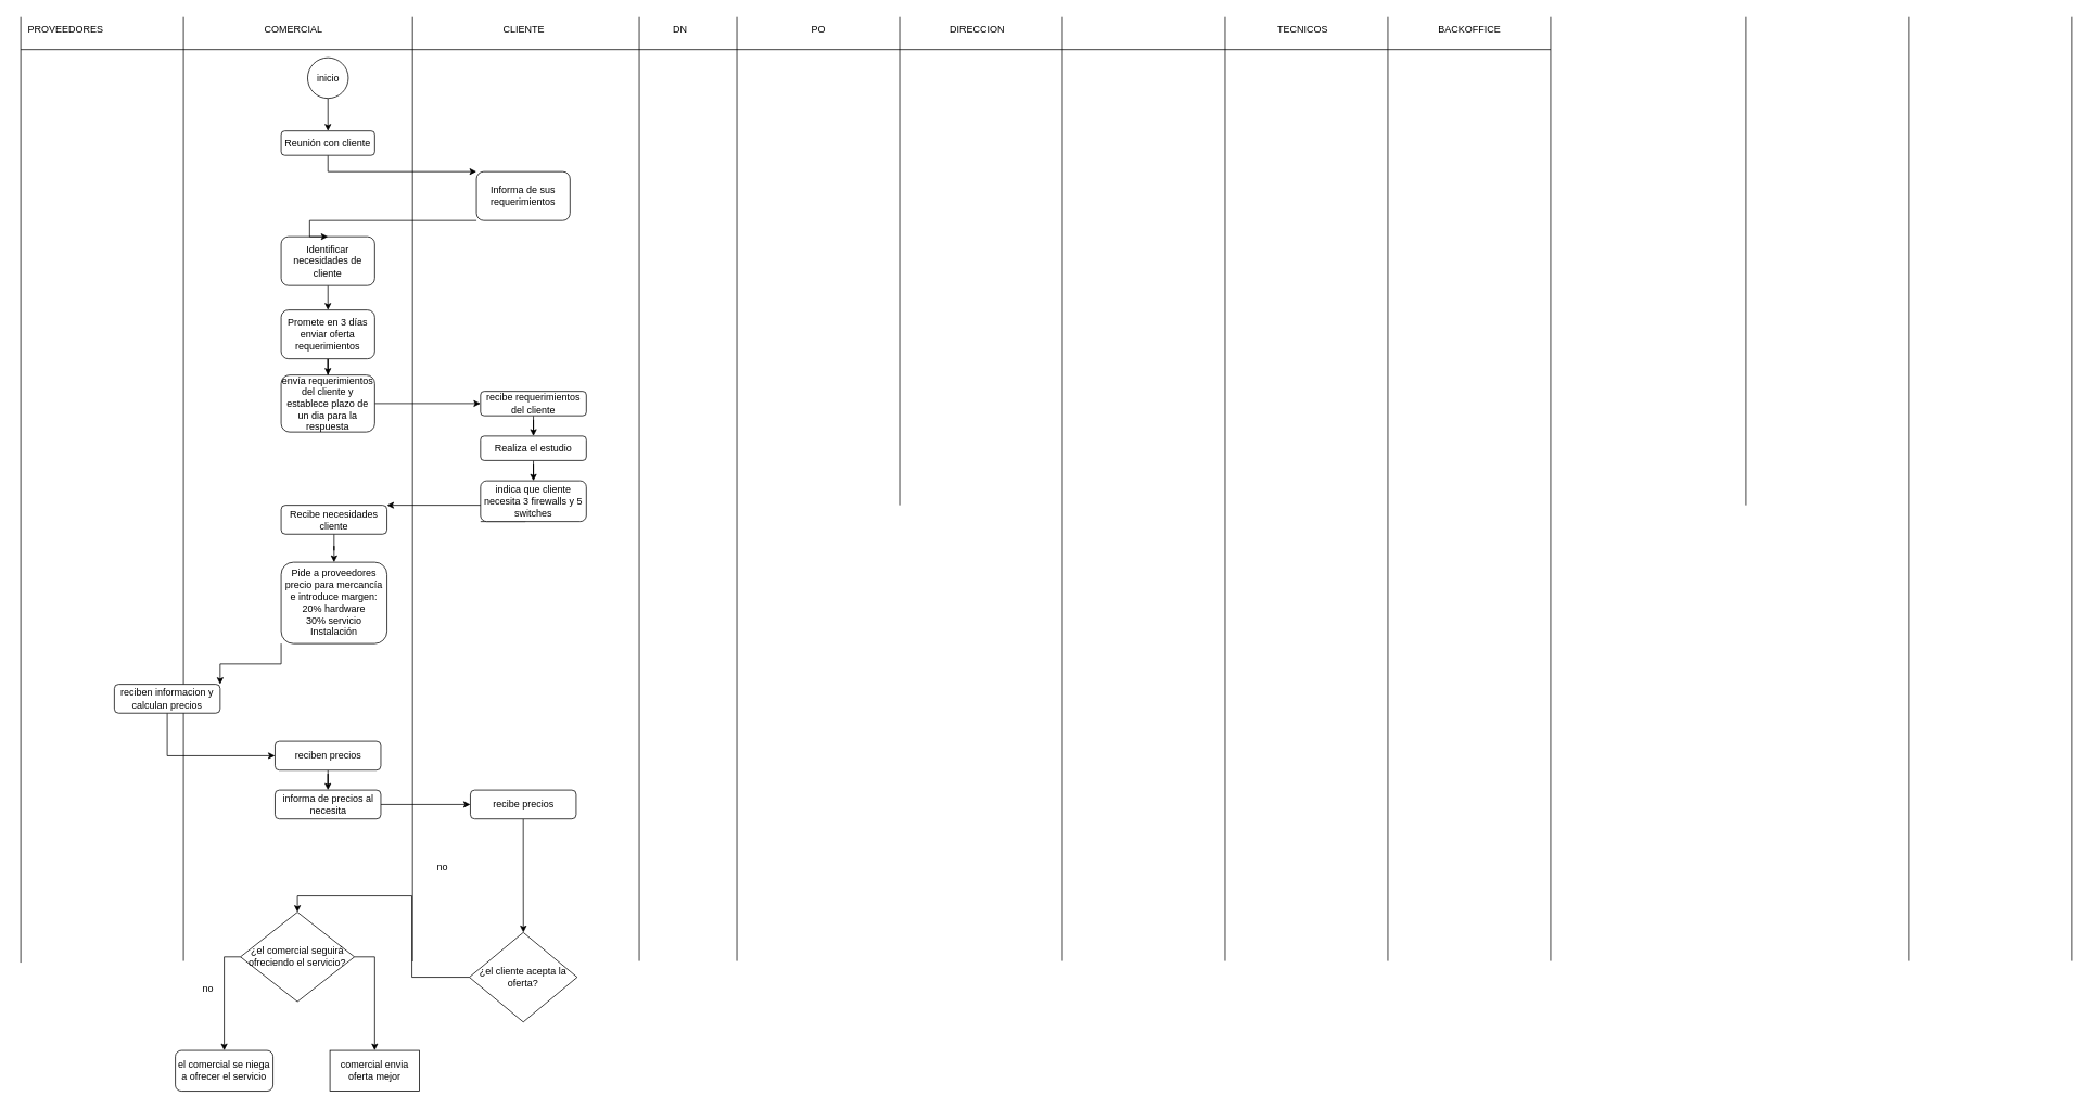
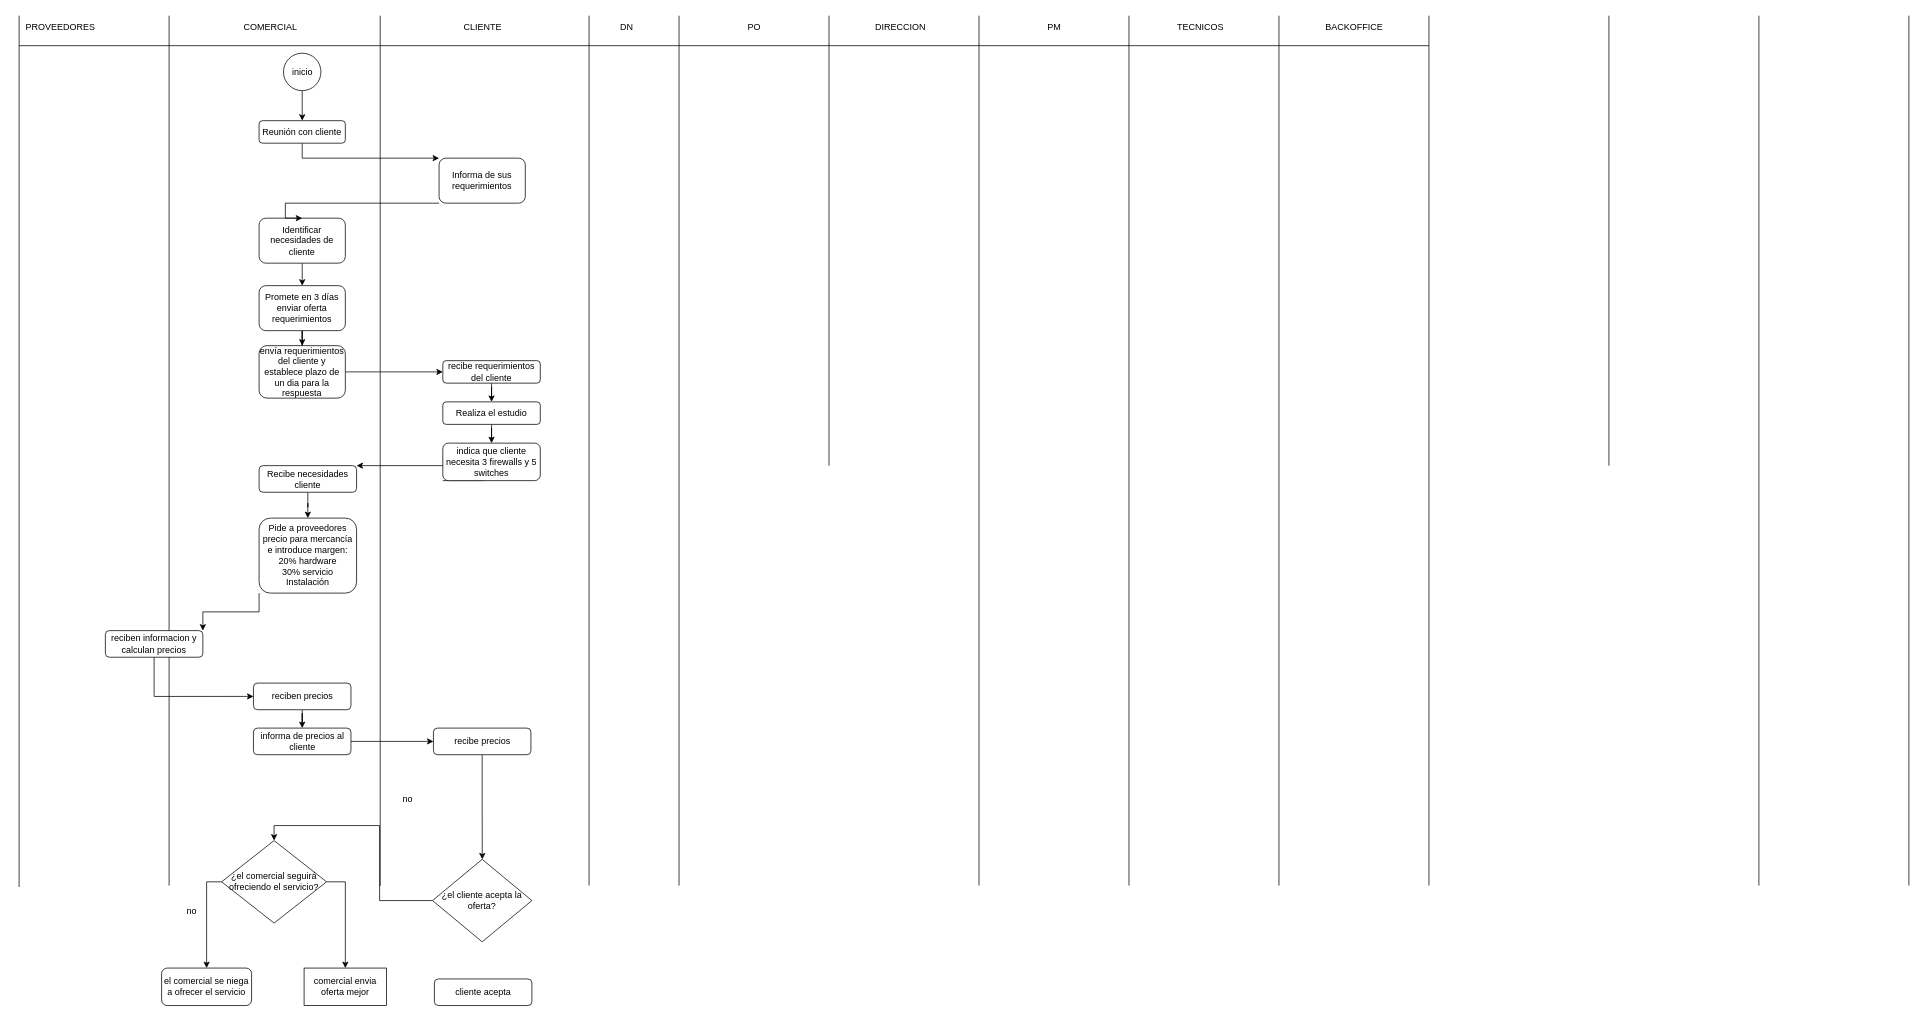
+ <mxCell id="19" value="PM" style="text;html=1;align=center;verticalAlign=middle;resizable=0;points=[];autosize=1;strokeColor=none;fillColor=none;" vertex="1" parent="1"><mxGeometry x="1385" y="20" width="40" height="30" as="geometry" /></mxCell>
- <mxCell id="54" value="informa de precios al necesita" style="rounded=1;whiteSpace=wrap;html=1;" vertex="1" parent="1"><mxGeometry x="337.5" y="970" width="130" height="35.5" as="geometry" /></mxCell>
+ <mxCell id="54" value="informa de precios al cliente" style="rounded=1;whiteSpace=wrap;html=1;" vertex="1" parent="1"><mxGeometry x="337.5" y="970" width="130" height="35.5" as="geometry" /></mxCell>
+ <mxCell id="64" value="cliente acepta" style="rounded=1;whiteSpace=wrap;html=1;" vertex="1" parent="1"><mxGeometry x="578.75" y="1304.5" width="130" height="35.5" as="geometry" /></mxCell>
